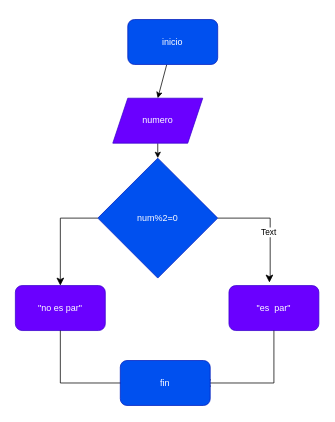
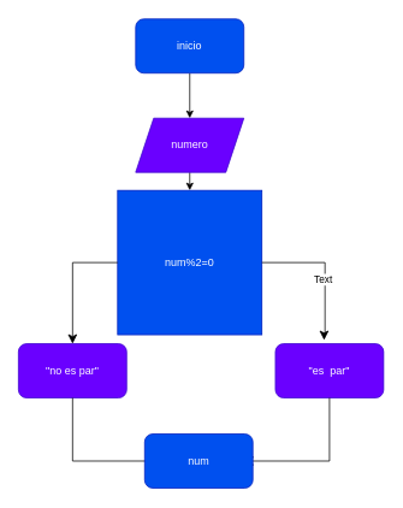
- <mxCell id="3" value="inicio&lt;br&gt;" style="rounded=1;whiteSpace=wrap;html=1;fillColor=#0050ef;fontColor=#ffffff;strokeColor=#001DBC;" vertex="1" parent="1"><mxGeometry x="170" y="25" width="120" height="60" as="geometry" /></mxCell>
+ <mxCell id="3" value="inicio&lt;br&gt;" style="rounded=1;whiteSpace=wrap;html=1;fillColor=#0050ef;fontColor=#ffffff;strokeColor=#001DBC;" vertex="1" parent="1"><mxGeometry x="150" y="20" width="120" height="60" as="geometry" /></mxCell>
- <mxCell id="5" value="num%2=0" style="rhombus;whiteSpace=wrap;html=1;fillColor=#0050ef;fontColor=#ffffff;strokeColor=#001DBC;" vertex="1" parent="1"><mxGeometry x="130" y="210" width="160" height="160" as="geometry" /></mxCell>
+ <mxCell id="5" value="num%2=0" style="whiteSpace=wrap;html=1;fillColor=#0050ef;fontColor=#ffffff;strokeColor=#001DBC;rounded=0;" vertex="1" parent="1"><mxGeometry x="130" y="210" width="160" height="160" as="geometry" /></mxCell>
- <mxCell id="14" value="fin" style="rounded=1;whiteSpace=wrap;html=1;fillColor=#0050ef;fontColor=#ffffff;strokeColor=#001DBC;" vertex="1" parent="1"><mxGeometry x="160" y="480" width="120" height="60" as="geometry" /></mxCell>
+ <mxCell id="14" value="num" style="rounded=1;whiteSpace=wrap;html=1;fillColor=#0050ef;fontColor=#ffffff;strokeColor=#001DBC;" vertex="1" parent="1"><mxGeometry x="160" y="480" width="120" height="60" as="geometry" /></mxCell>
